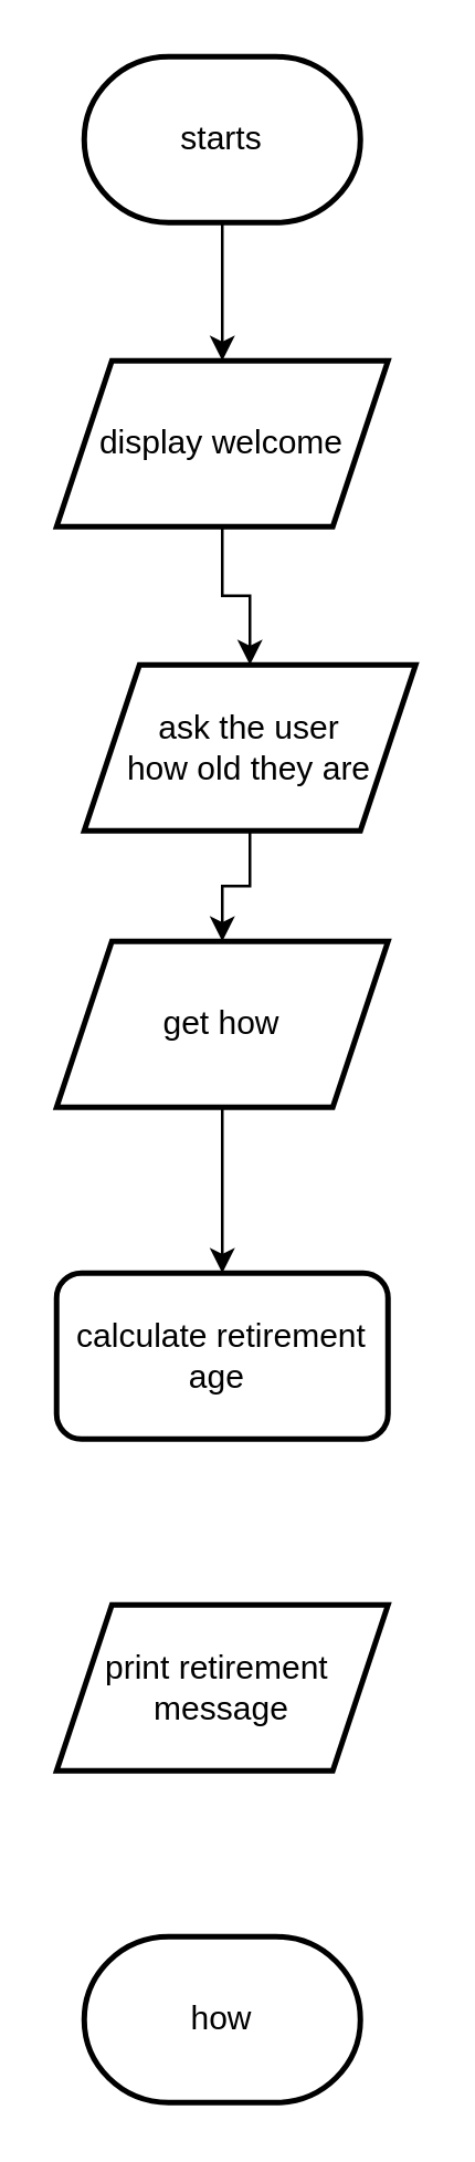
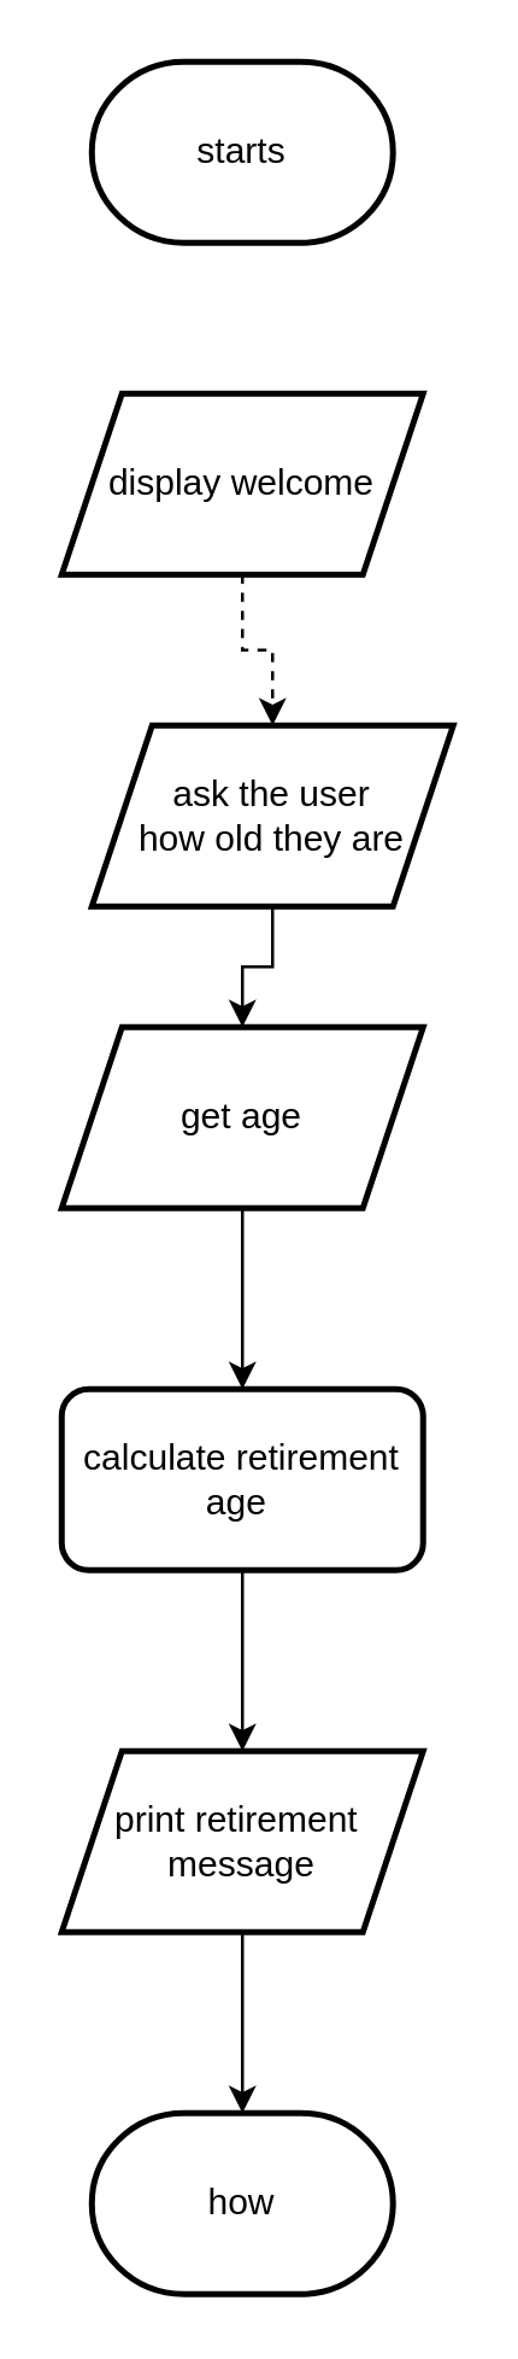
- <mxCell id="2" value="" style="edgeStyle=orthogonalEdgeStyle;rounded=0;orthogonalLoop=1;jettySize=auto;html=1;" edge="1" parent="1" source="3" target="5"><mxGeometry relative="1" as="geometry" /></mxCell>
- <mxCell id="4" value="" style="edgeStyle=orthogonalEdgeStyle;rounded=0;orthogonalLoop=1;jettySize=auto;html=1;" edge="1" parent="1" source="5" target="7"><mxGeometry relative="1" as="geometry" /></mxCell>
+ <mxCell id="4" value="" style="edgeStyle=orthogonalEdgeStyle;rounded=0;orthogonalLoop=1;jettySize=auto;html=1;dashed=1;" edge="1" parent="1" source="5" target="7"><mxGeometry relative="1" as="geometry" /></mxCell>
- <mxCell id="9" value="get how" style="shape=parallelogram;perimeter=parallelogramPerimeter;whiteSpace=wrap;html=1;fixedSize=1;strokeWidth=2;" vertex="1" parent="1"><mxGeometry x="20" y="340" width="120" height="60" as="geometry" /></mxCell>
+ <mxCell id="9" value="get age" style="shape=parallelogram;perimeter=parallelogramPerimeter;whiteSpace=wrap;html=1;fixedSize=1;strokeWidth=2;" vertex="1" parent="1"><mxGeometry x="20" y="340" width="120" height="60" as="geometry" /></mxCell>
+ <mxCell id="10" value="" style="edgeStyle=orthogonalEdgeStyle;rounded=0;orthogonalLoop=1;jettySize=auto;html=1;" edge="1" parent="1" source="11" target="13"><mxGeometry relative="1" as="geometry" /></mxCell>
+ <mxCell id="12" value="" style="edgeStyle=orthogonalEdgeStyle;rounded=0;orthogonalLoop=1;jettySize=auto;html=1;" edge="1" parent="1" source="13" target="14"><mxGeometry relative="1" as="geometry" /></mxCell>
